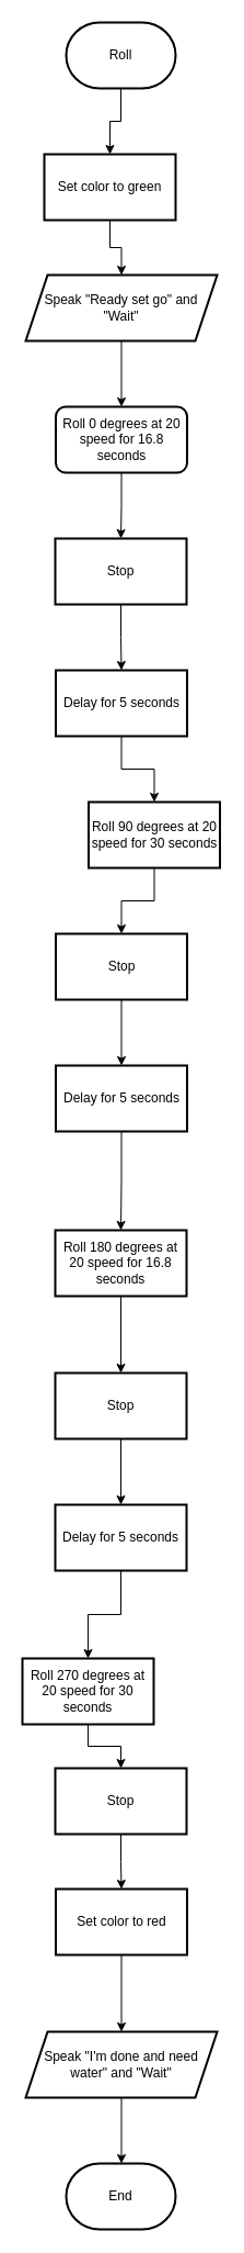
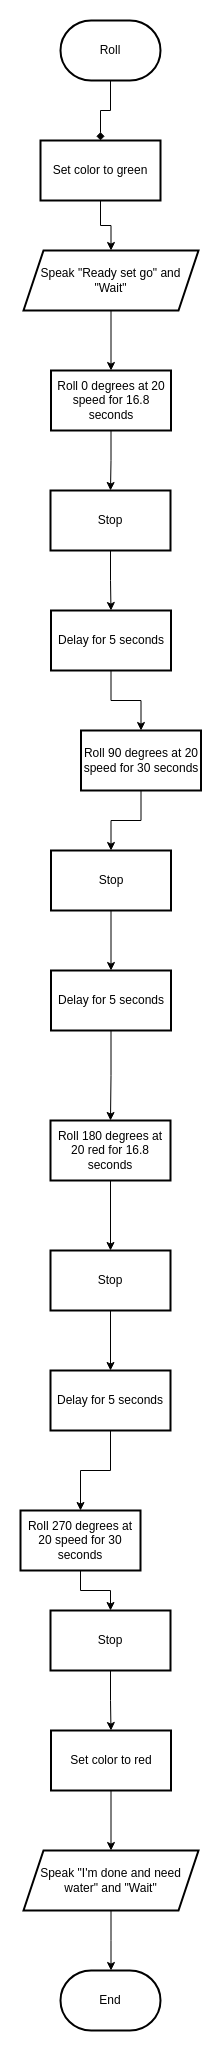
- <mxCell id="2" value="" style="edgeStyle=orthogonalEdgeStyle;rounded=0;orthogonalLoop=1;jettySize=auto;html=1;" parent="1" source="3" target="5" edge="1"><mxGeometry relative="1" as="geometry" /></mxCell>
+ <mxCell id="2" value="" style="edgeStyle=orthogonalEdgeStyle;rounded=0;orthogonalLoop=1;jettySize=auto;html=1;endArrow=diamond;" parent="1" source="3" target="5" edge="1"><mxGeometry relative="1" as="geometry" /></mxCell>
- <mxCell id="9" value="Roll 0 degrees at 20 speed for 16.8 seconds" style="whiteSpace=wrap;html=1;strokeWidth=2;rounded=1;" vertex="1" parent="1"><mxGeometry x="50.5" y="370" width="120" height="60" as="geometry" /></mxCell>
+ <mxCell id="9" value="Roll 0 degrees at 20 speed for 16.8 seconds" style="whiteSpace=wrap;html=1;strokeWidth=2;" vertex="1" parent="1"><mxGeometry x="50.5" y="370" width="120" height="60" as="geometry" /></mxCell>
- <mxCell id="21" value="Roll 180 degrees at 20 speed for 16.8 seconds" style="whiteSpace=wrap;html=1;strokeWidth=2;" vertex="1" parent="1"><mxGeometry x="50" y="1120" width="120" height="60" as="geometry" /></mxCell>
+ <mxCell id="21" value="Roll 180 degrees at 20 red for 16.8 seconds" style="whiteSpace=wrap;html=1;strokeWidth=2;" vertex="1" parent="1"><mxGeometry x="50" y="1120" width="120" height="60" as="geometry" /></mxCell>
- <mxCell id="31" value="Set color to red" style="whiteSpace=wrap;html=1;strokeWidth=2;" vertex="1" parent="1"><mxGeometry x="50.5" y="1720" width="120" height="60" as="geometry" /></mxCell>
+ <mxCell id="31" value="Set color to red" style="whiteSpace=wrap;html=1;strokeWidth=2;" vertex="1" parent="1"><mxGeometry x="50.5" y="1730" width="120" height="60" as="geometry" /></mxCell>
